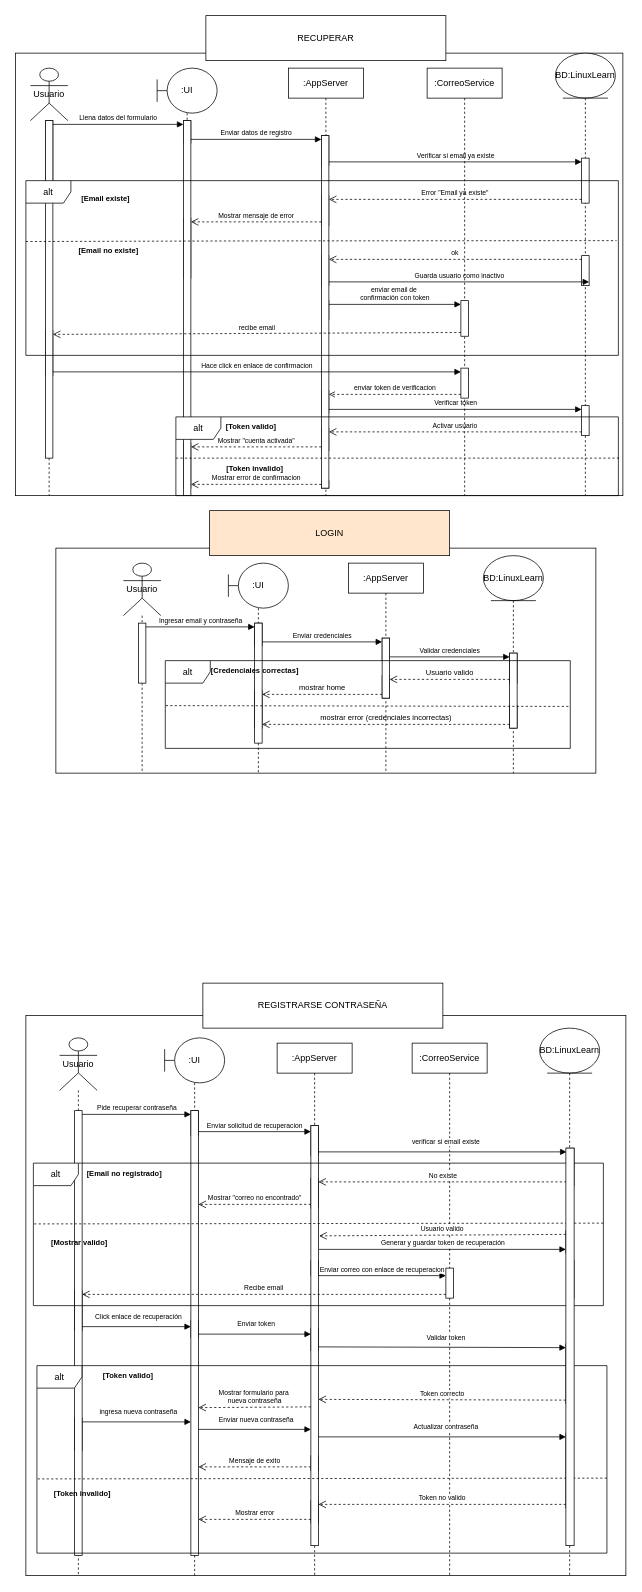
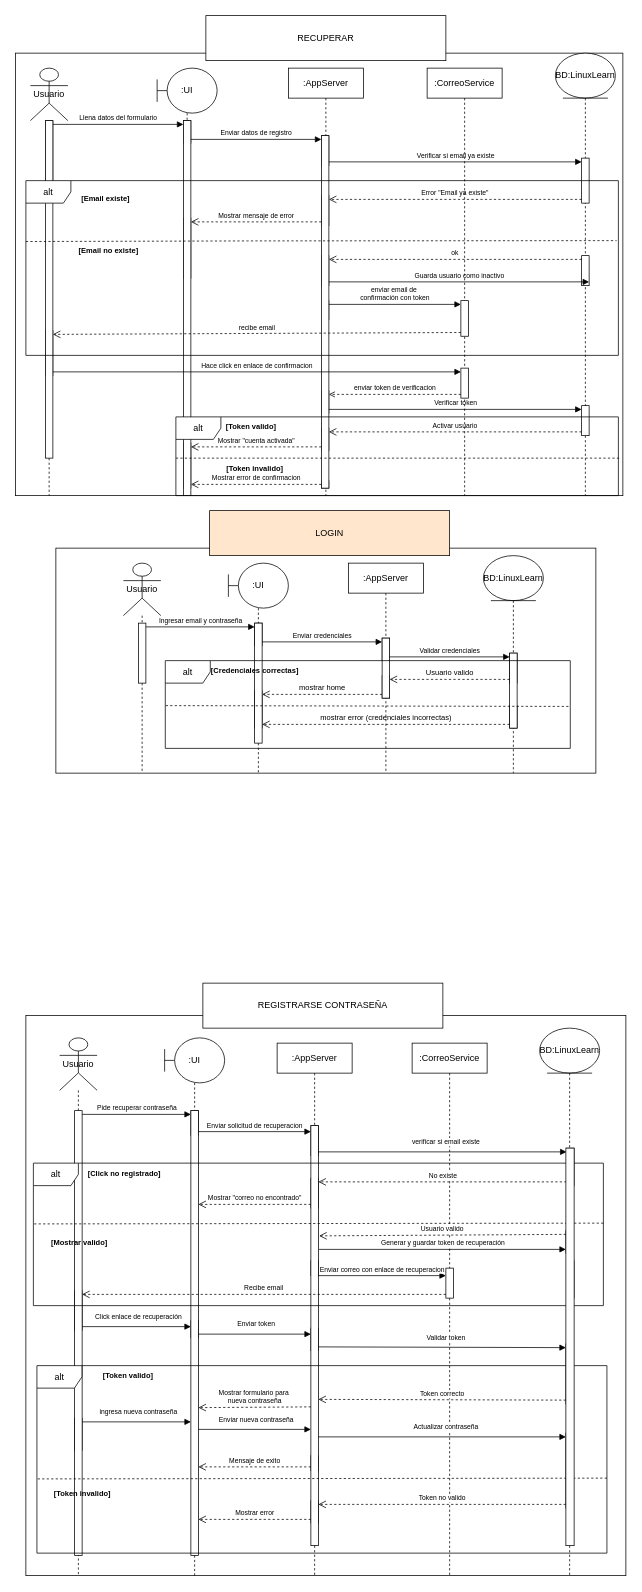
- <mxCell id="117" value="[Email no registrado]" style="text;align=center;fontStyle=1;verticalAlign=middle;spacingLeft=3;spacingRight=3;rotatable=0;points=[[0,0.5],[1,0.5]];portConstraint=eastwest;html=1;fontSize=10;labelBackgroundColor=none;" vertex="1" parent="1"><mxGeometry x="105" y="1550" width="120" height="26" as="geometry" /></mxCell>
+ <mxCell id="117" value="[Click no registrado]" style="text;align=center;fontStyle=1;verticalAlign=middle;spacingLeft=3;spacingRight=3;rotatable=0;points=[[0,0.5],[1,0.5]];portConstraint=eastwest;html=1;fontSize=10;labelBackgroundColor=none;" vertex="1" parent="1"><mxGeometry x="105" y="1550" width="120" height="26" as="geometry" /></mxCell>
